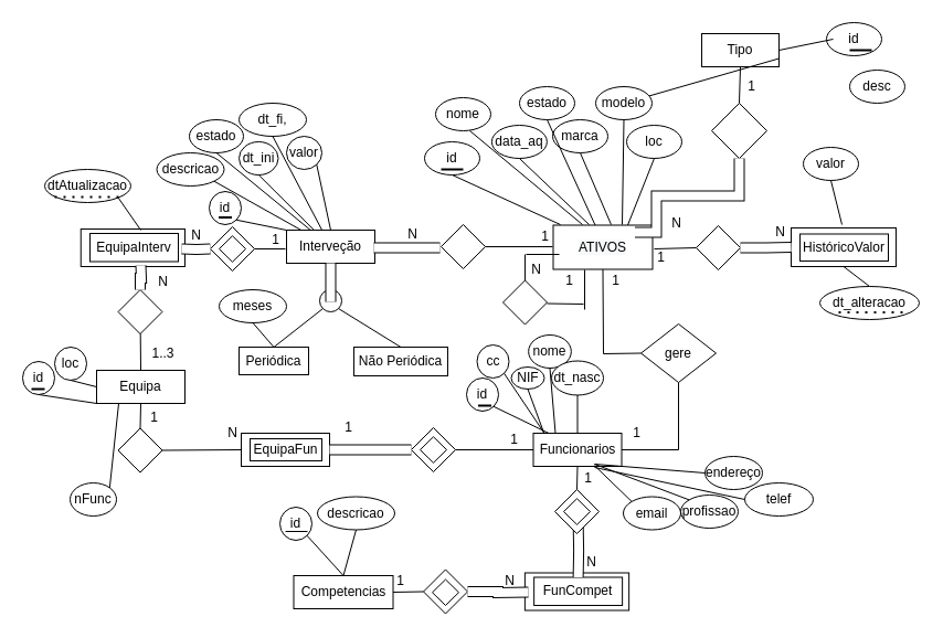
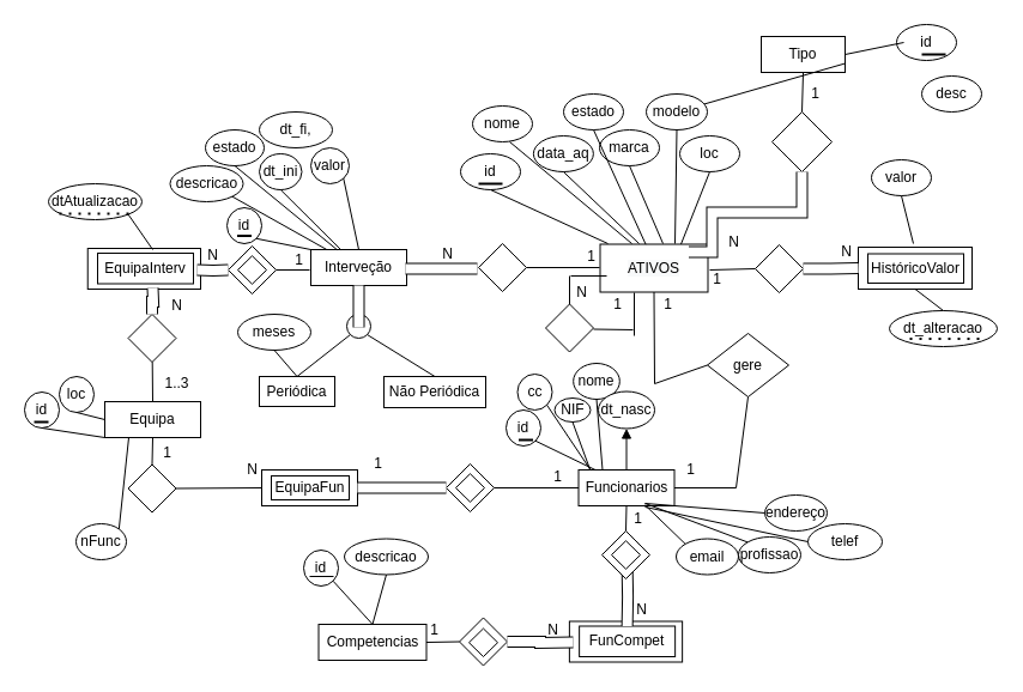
- <mxCell id="47" value="" style="endArrow=none;html=1;rounded=0;entryX=0.5;entryY=1;entryDx=0;entryDy=0;" parent="1" source="34" target="42" edge="1"><mxGeometry width="50" height="50" relative="1" as="geometry"><mxPoint x="390" y="293" as="sourcePoint" /><mxPoint x="440" y="243" as="targetPoint" /></mxGeometry></mxCell>
- <mxCell id="116" value="gere" style="rhombus;whiteSpace=wrap;html=1;" parent="1" vertex="1"><mxGeometry x="580" y="293" width="68" height="53" as="geometry" /></mxCell>
+ <mxCell id="116" value="gere" style="rhombus;whiteSpace=wrap;html=1;" parent="1" vertex="1"><mxGeometry x="590" y="278" width="68" height="53" as="geometry" /></mxCell>
- <mxCell id="60" value="" style="endArrow=none;html=1;rounded=0;entryX=0.5;entryY=1;entryDx=0;entryDy=0;exitX=0.5;exitY=0;exitDx=0;exitDy=0;" parent="1" source="50" target="59" edge="1"><mxGeometry width="50" height="50" relative="1" as="geometry"><mxPoint x="512.18" y="412" as="sourcePoint" /><mxPoint x="582.5" y="352" as="targetPoint" /></mxGeometry></mxCell>
+ <mxCell id="60" value="" style="endArrow=block;html=1;rounded=0;entryX=0.5;entryY=1;entryDx=0;entryDy=0;exitX=0.5;exitY=0;exitDx=0;exitDy=0;" parent="1" source="50" target="59" edge="1"><mxGeometry width="50" height="50" relative="1" as="geometry"><mxPoint x="512.18" y="412" as="sourcePoint" /><mxPoint x="582.5" y="352" as="targetPoint" /></mxGeometry></mxCell>
